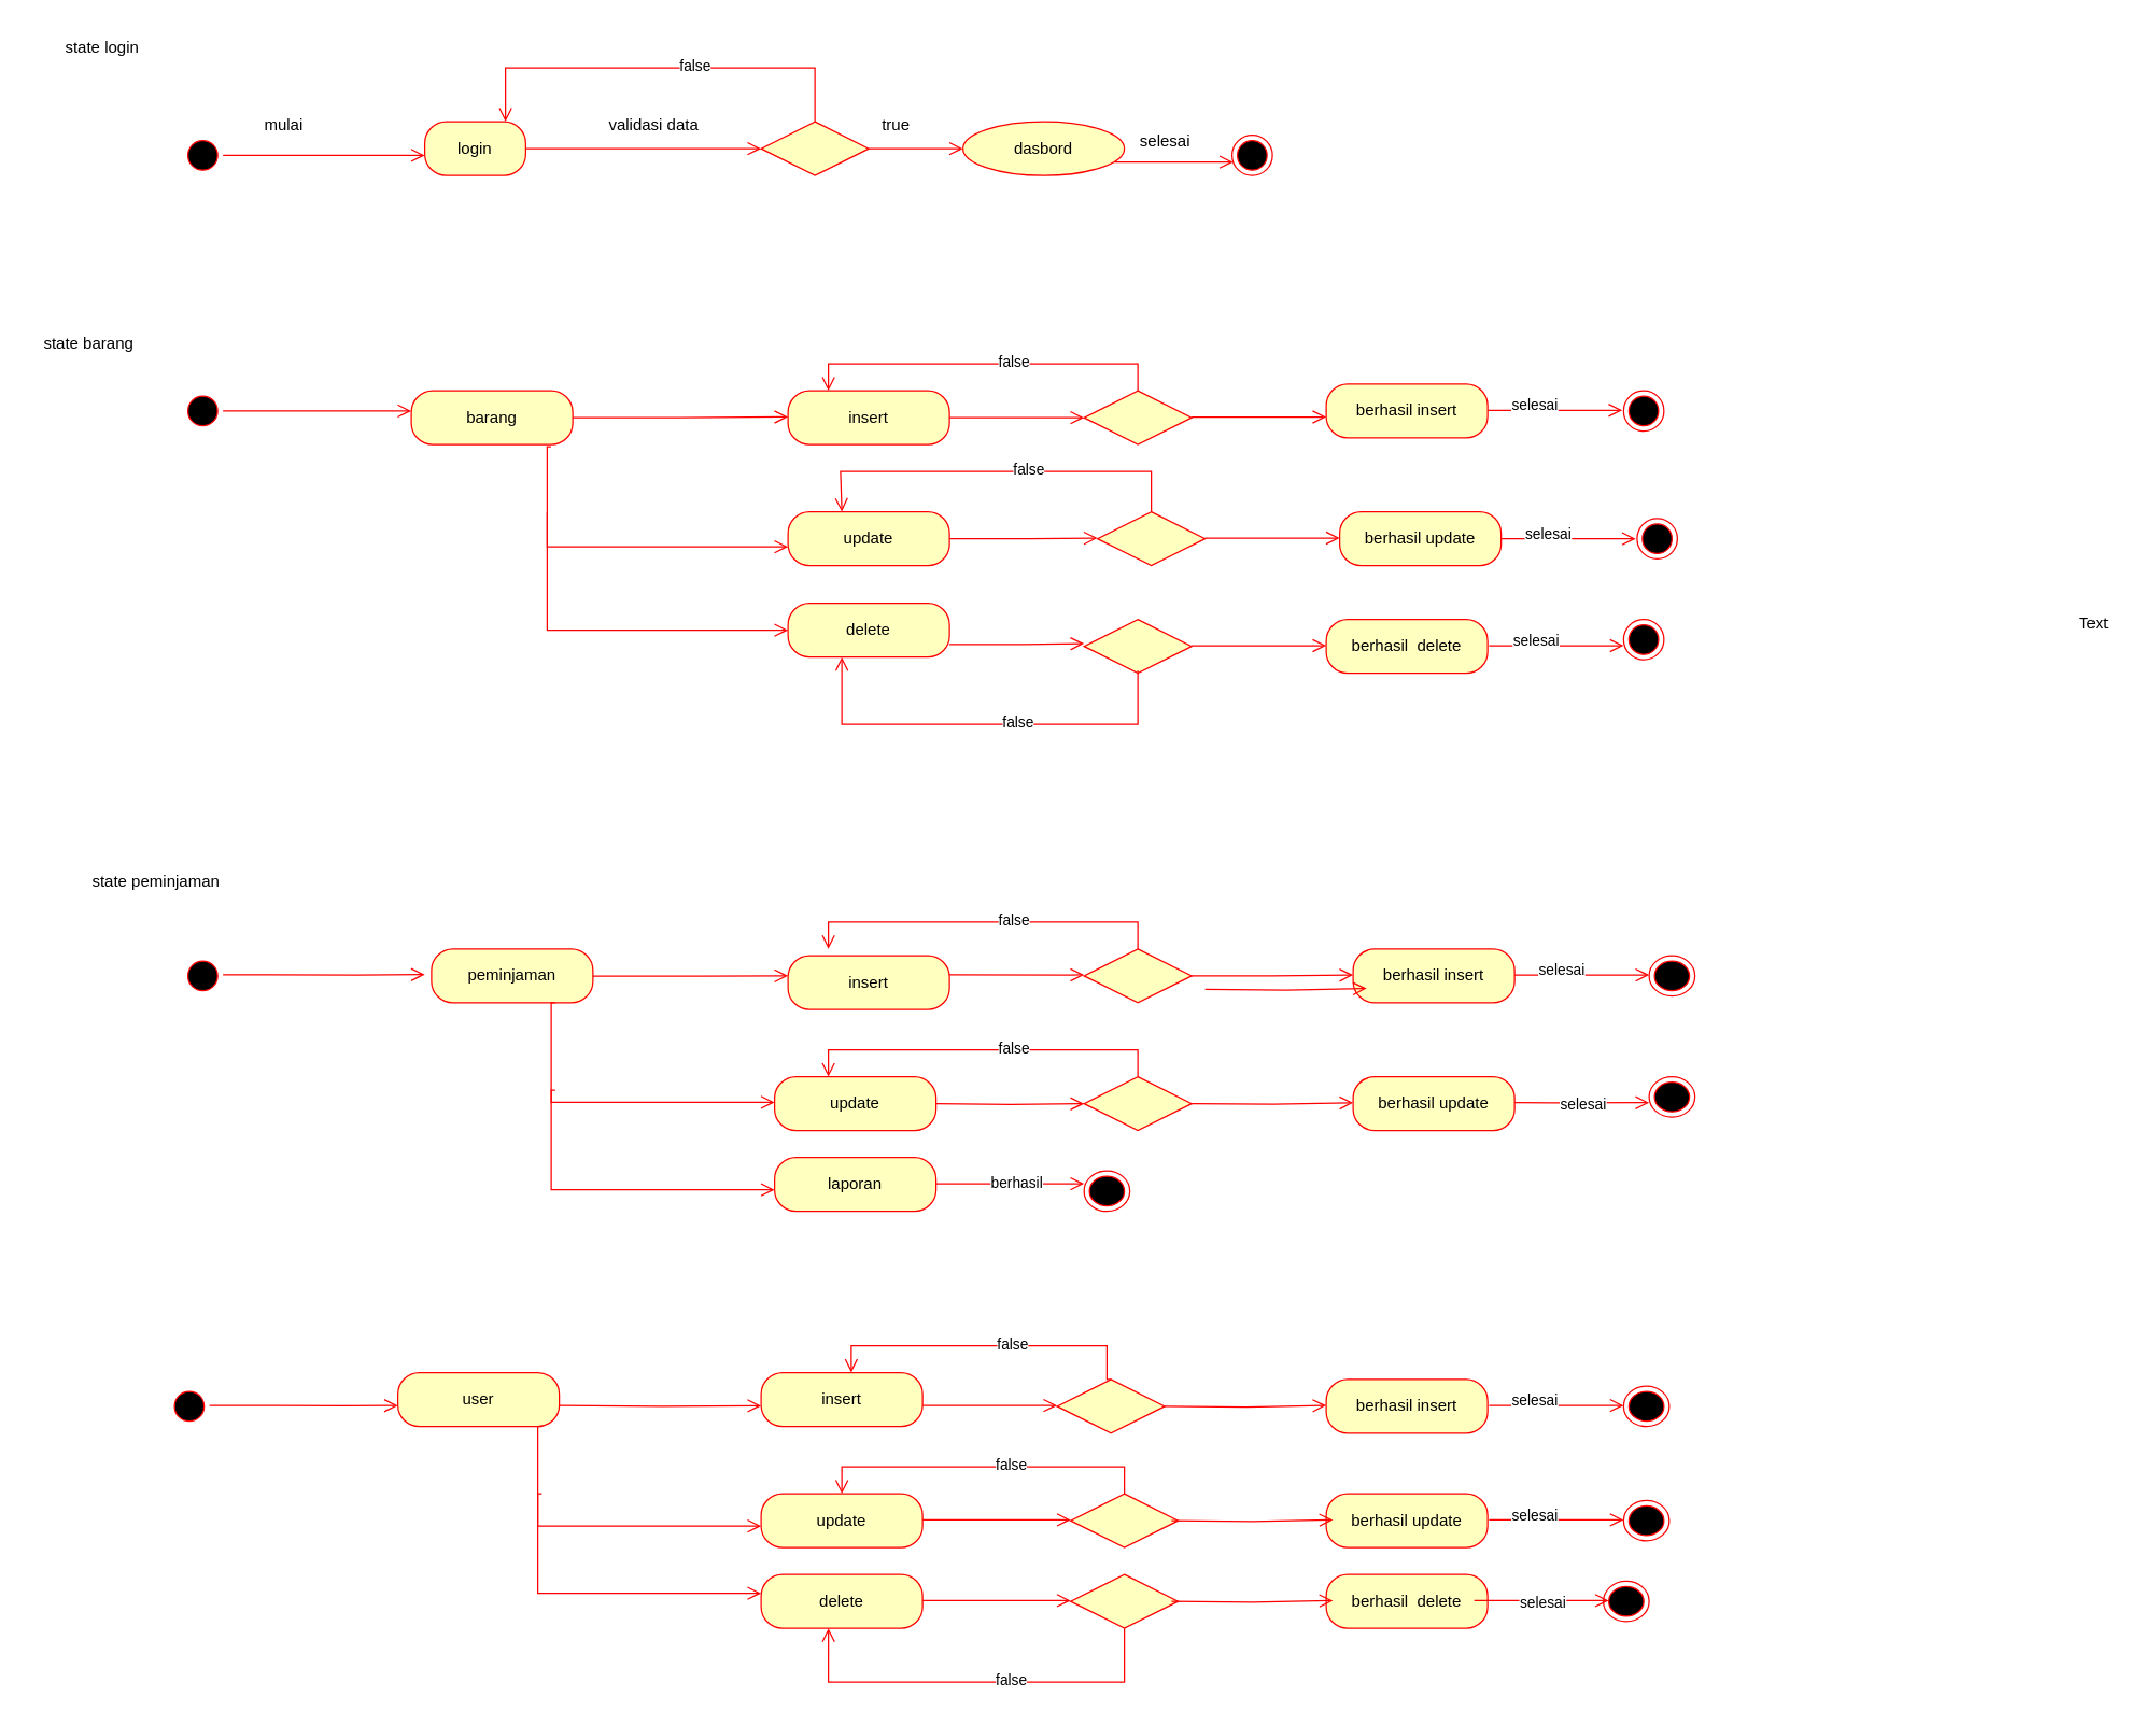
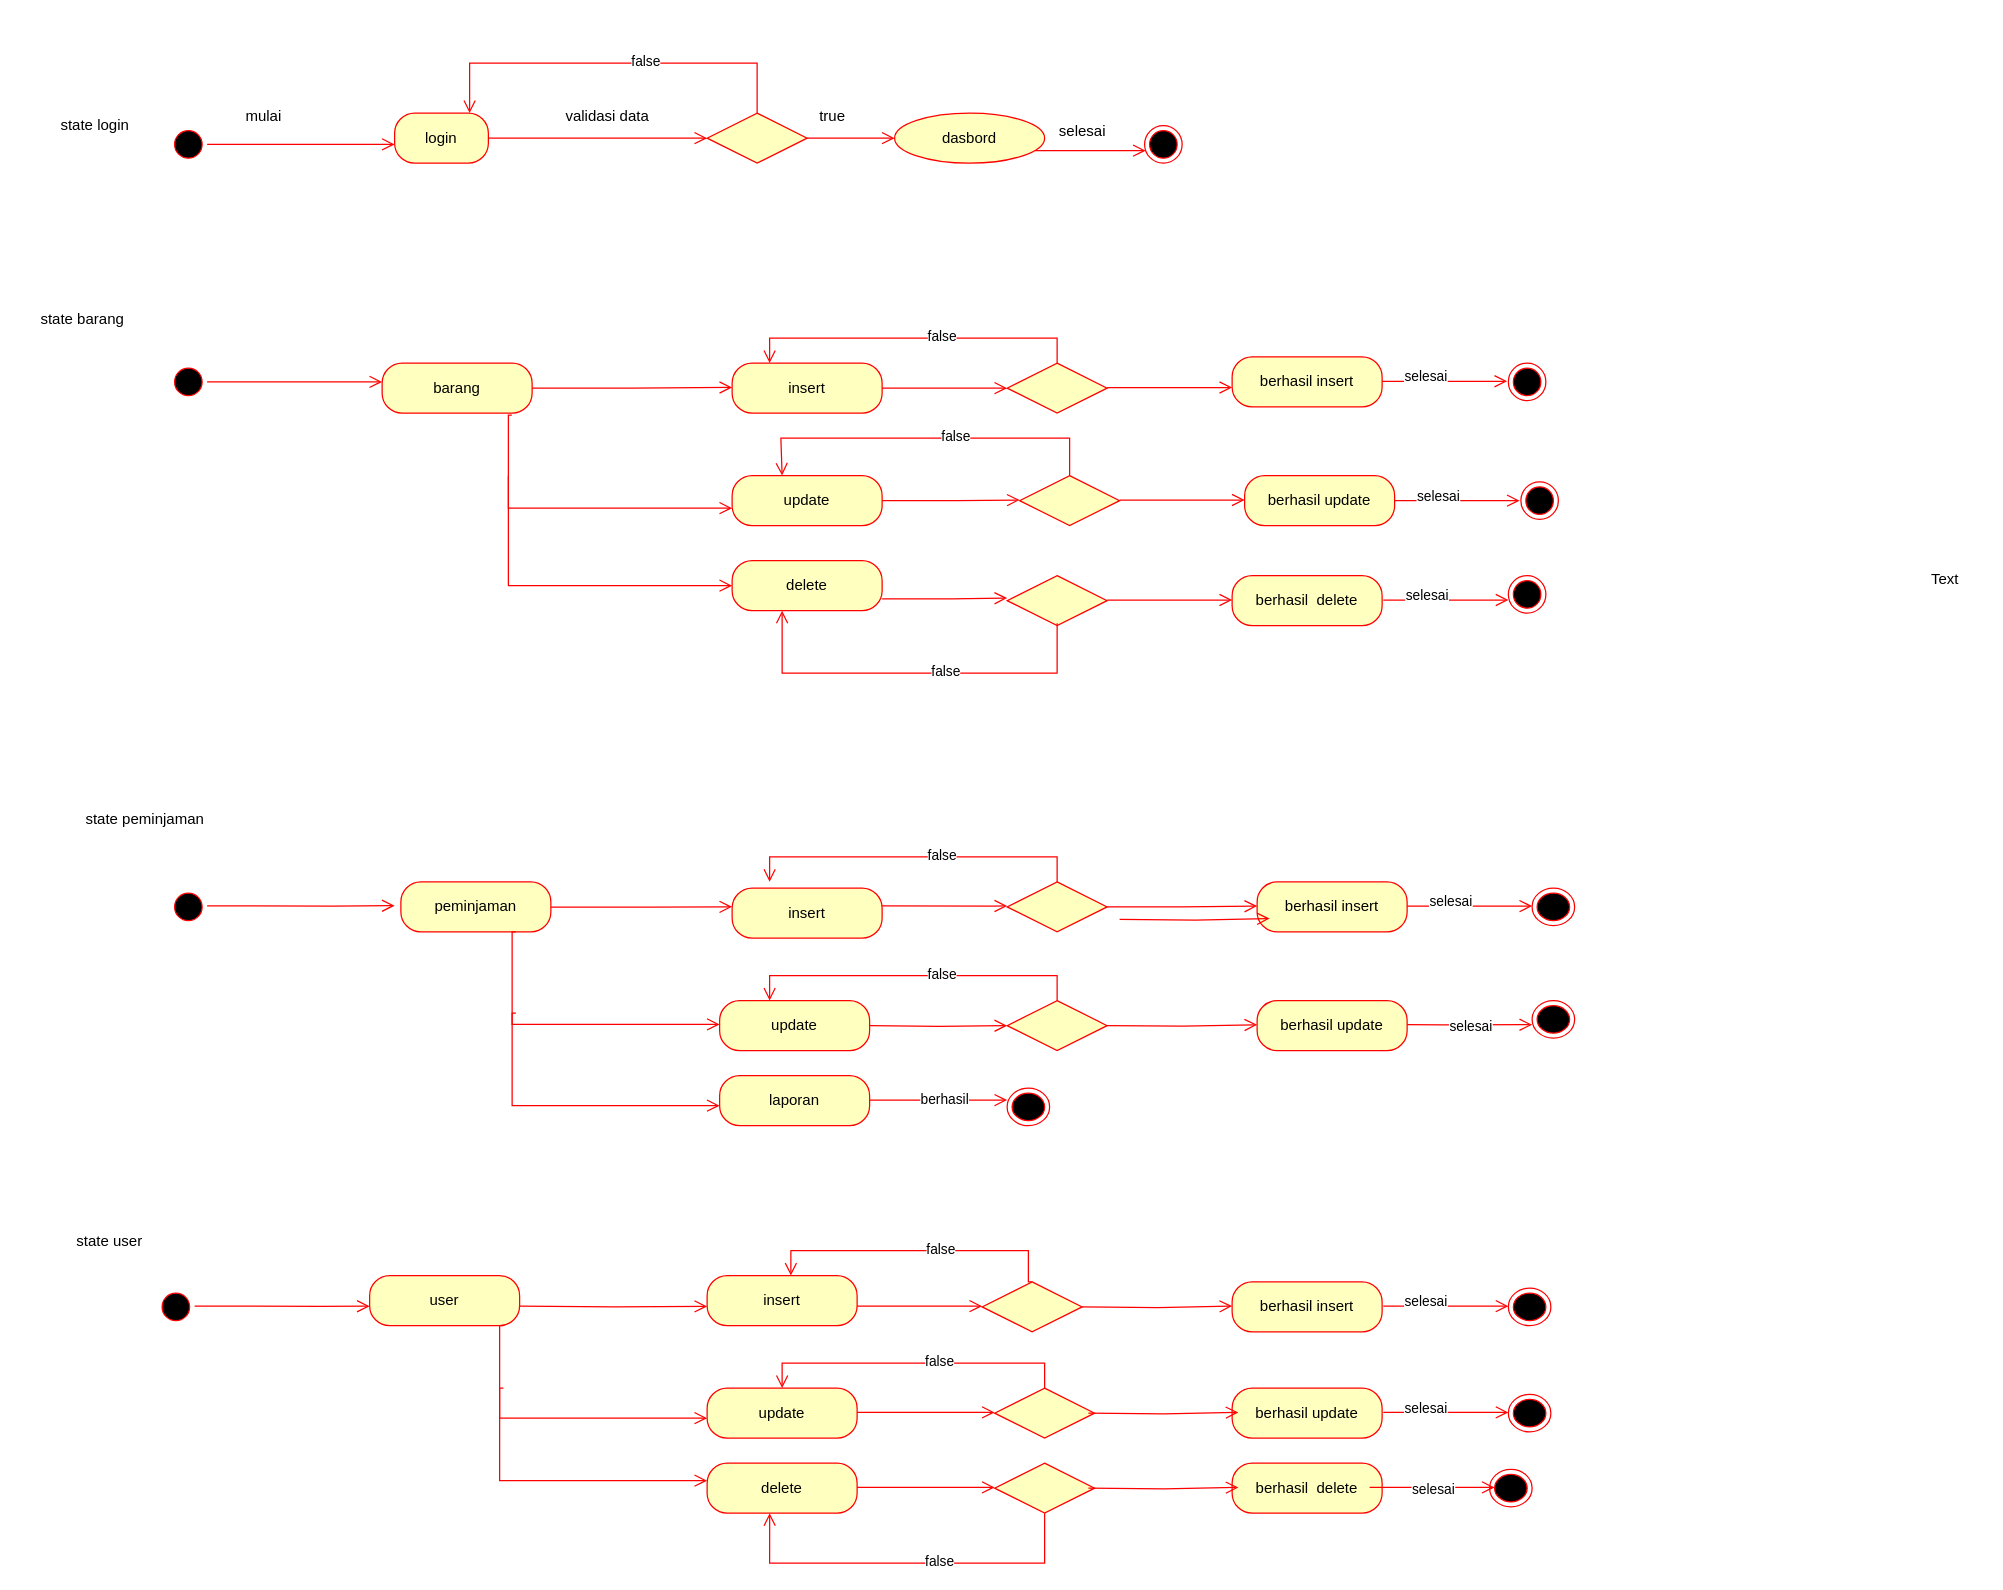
- <mxCell id="16" value="state login" style="text;html=1;align=center;verticalAlign=middle;resizable=0;points=[];autosize=1;strokeColor=none;fillColor=none;" vertex="1" parent="1"><mxGeometry x="35" y="20" width="80" height="30" as="geometry" /></mxCell>
+ <mxCell id="16" value="state login" style="text;html=1;align=center;verticalAlign=middle;resizable=0;points=[];autosize=1;strokeColor=none;fillColor=none;" vertex="1" parent="1"><mxGeometry x="35" y="85" width="80" height="30" as="geometry" /></mxCell>
+ <mxCell id="86" value="&amp;nbsp;state user&lt;div&gt;&lt;br&gt;&lt;/div&gt;" style="text;html=1;align=center;verticalAlign=middle;resizable=0;points=[];autosize=1;strokeColor=none;fillColor=none;" vertex="1" parent="1"><mxGeometry x="45" y="980" width="80" height="40" as="geometry" /></mxCell>
